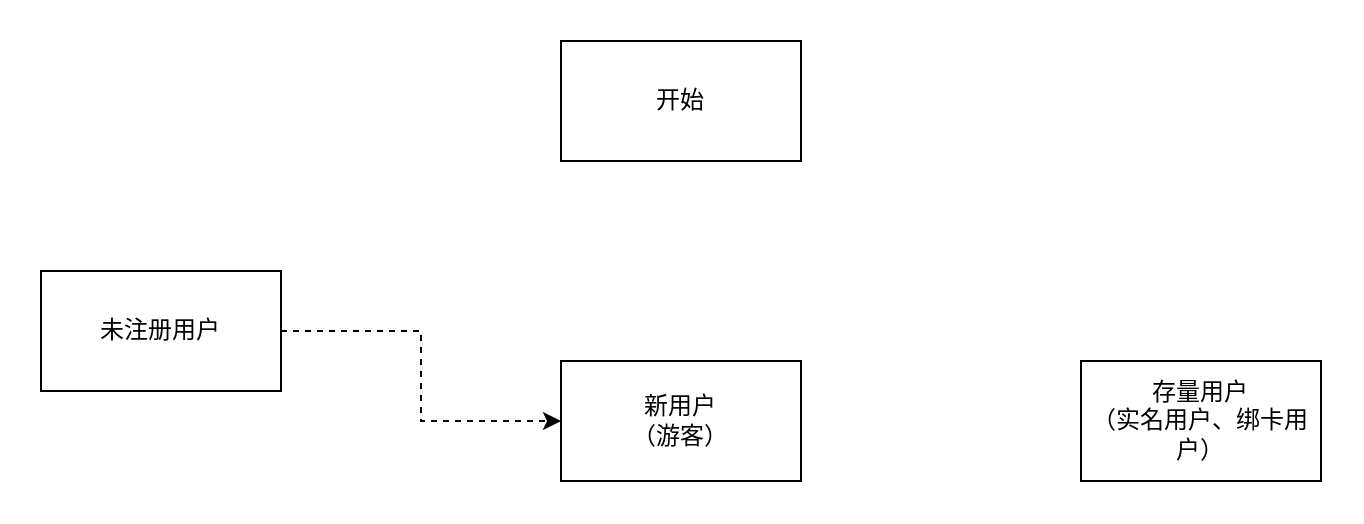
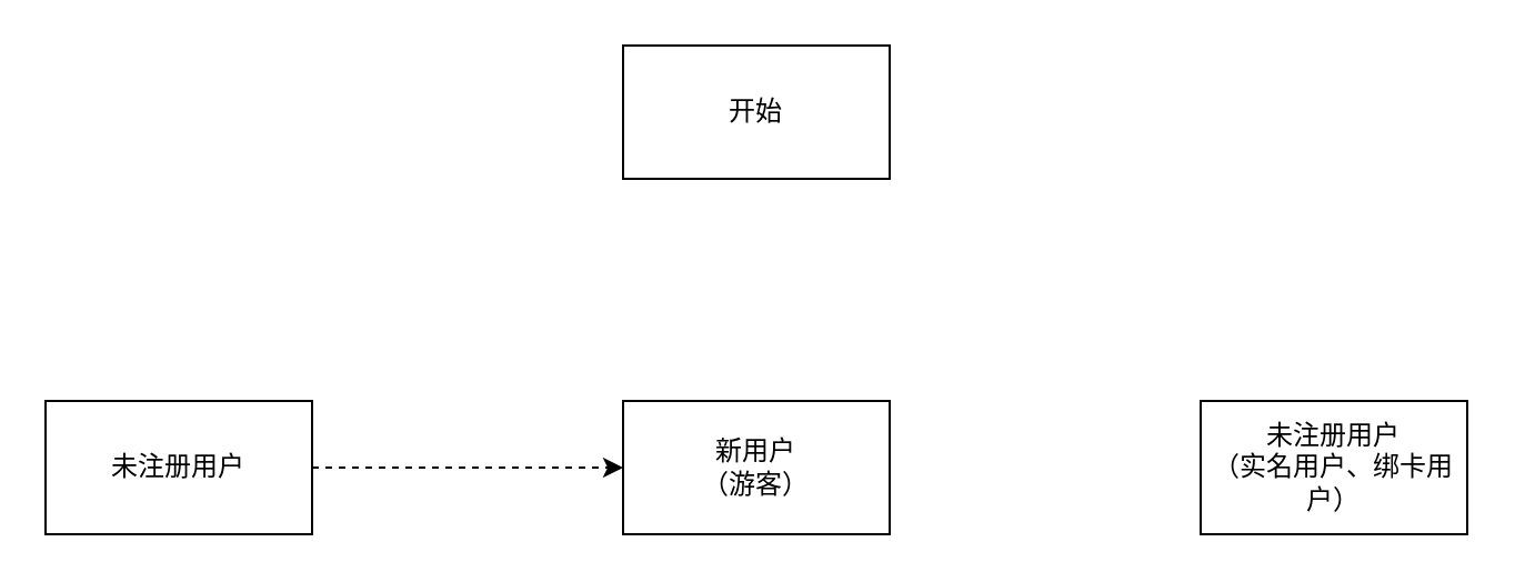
- <mxCell id="4" value="未注册用户" style="rounded=0;whiteSpace=wrap;html=1;" vertex="1" parent="1"><mxGeometry x="20" y="135" width="120" height="60" as="geometry" /></mxCell>
+ <mxCell id="4" value="未注册用户" style="rounded=0;whiteSpace=wrap;html=1;" vertex="1" parent="1"><mxGeometry x="20" y="180" width="120" height="60" as="geometry" /></mxCell>
- <mxCell id="6" value="存量用户&lt;br&gt;（实名用户、绑卡用户）" style="rounded=0;whiteSpace=wrap;html=1;" vertex="1" parent="1"><mxGeometry x="540" y="180" width="120" height="60" as="geometry" /></mxCell>
+ <mxCell id="6" value="未注册用户&lt;br&gt;（实名用户、绑卡用户）" style="rounded=0;whiteSpace=wrap;html=1;" vertex="1" parent="1"><mxGeometry x="540" y="180" width="120" height="60" as="geometry" /></mxCell>
